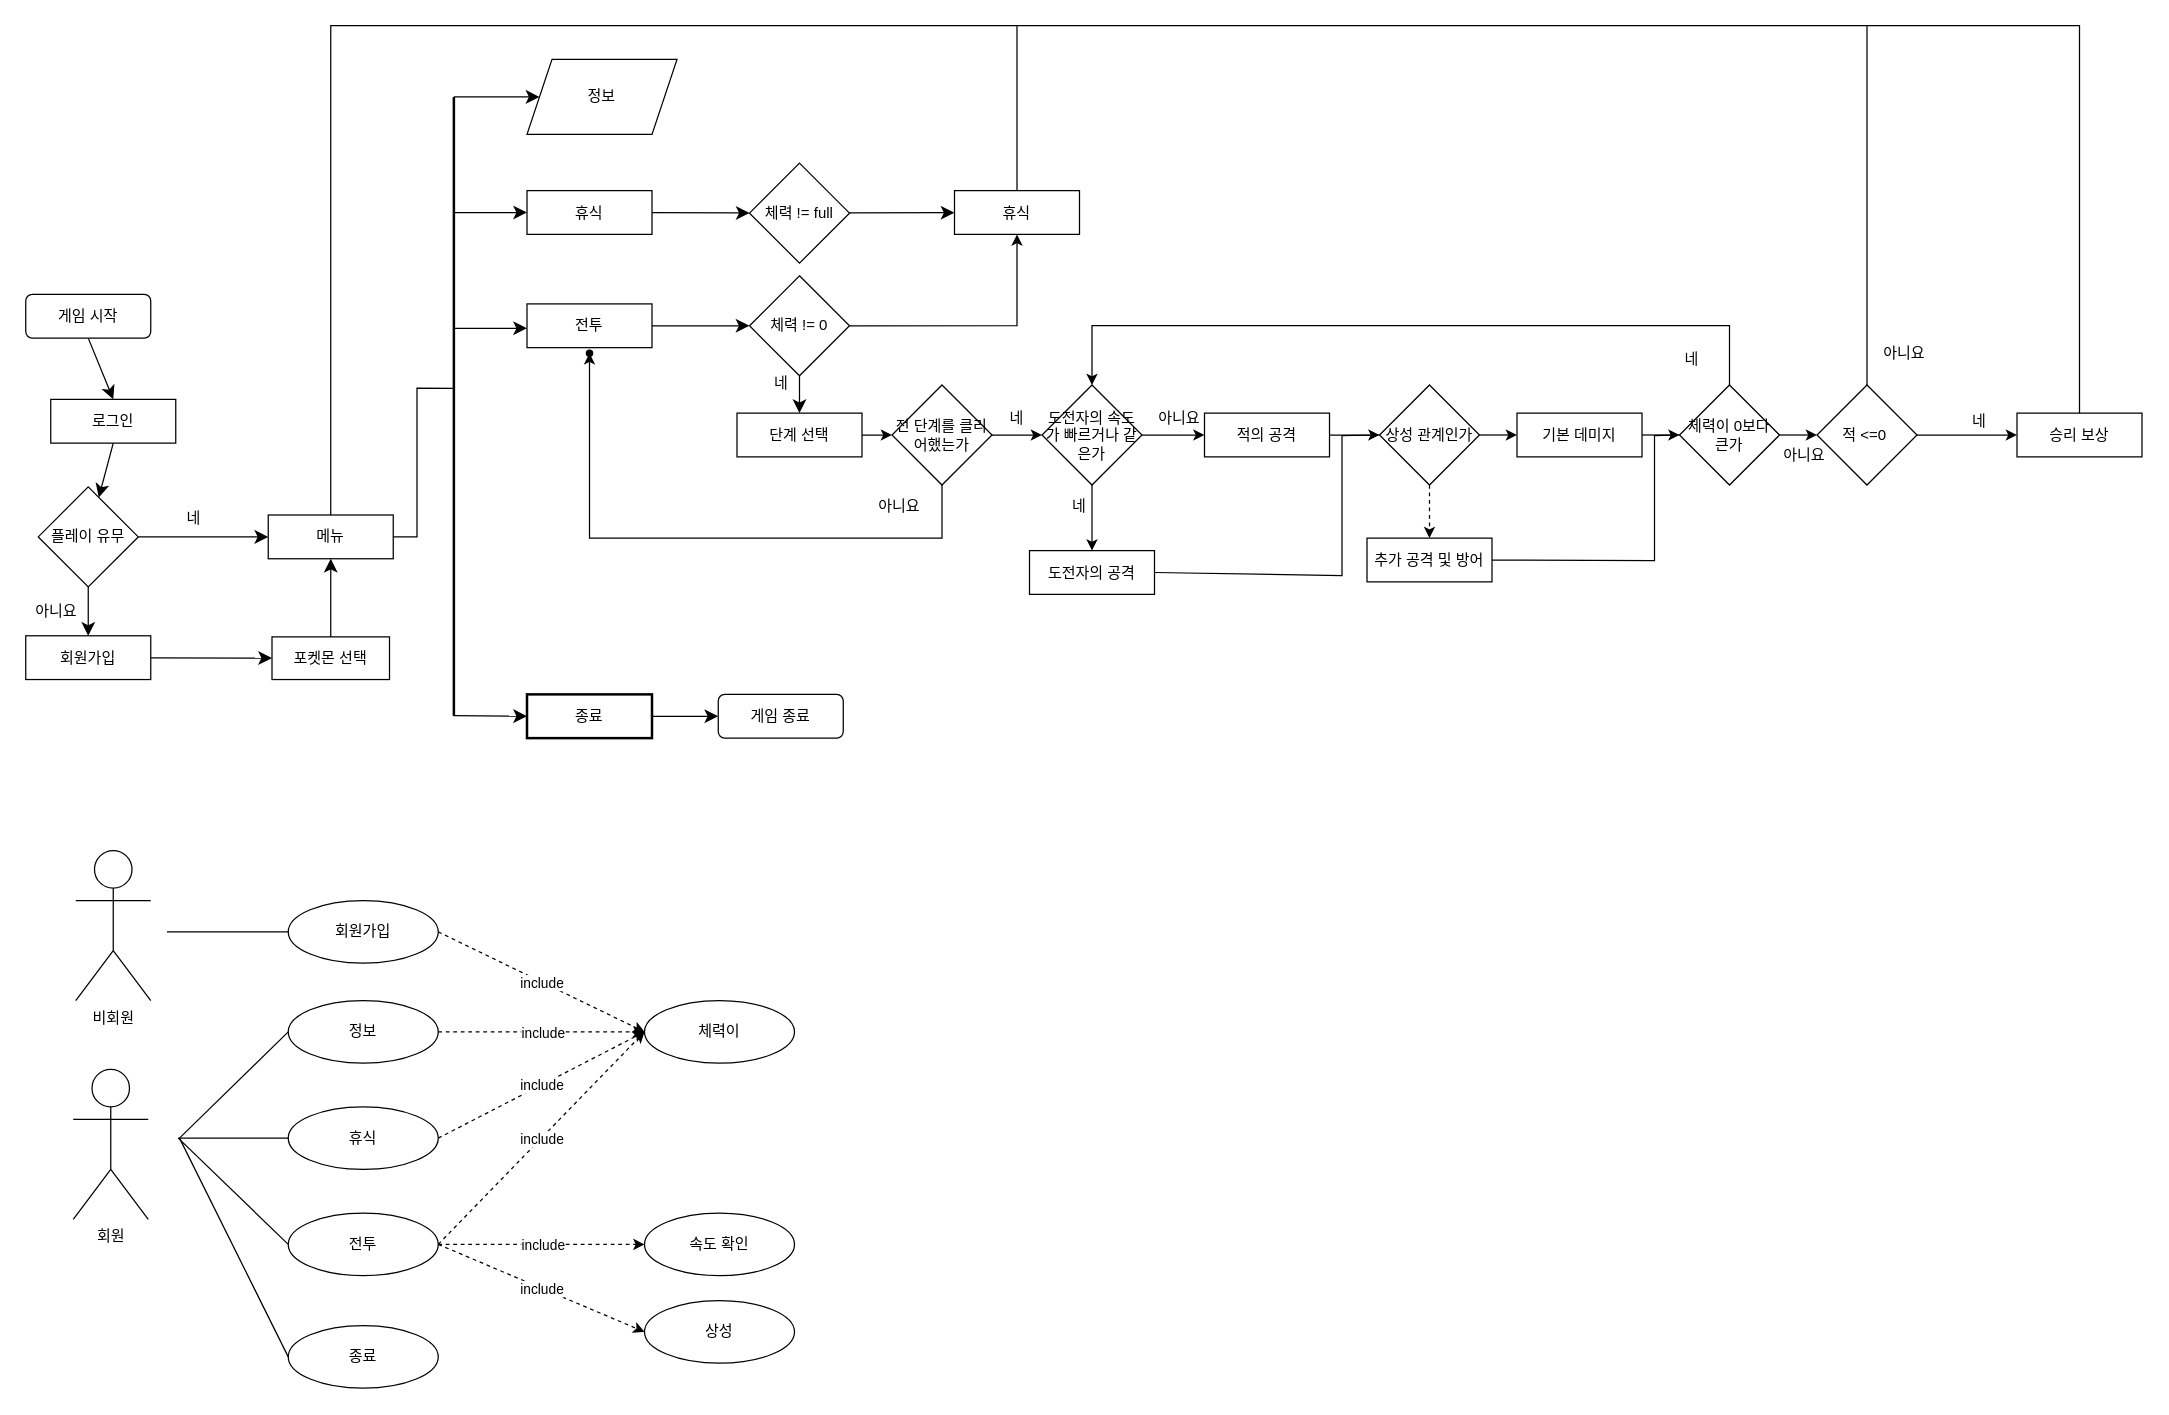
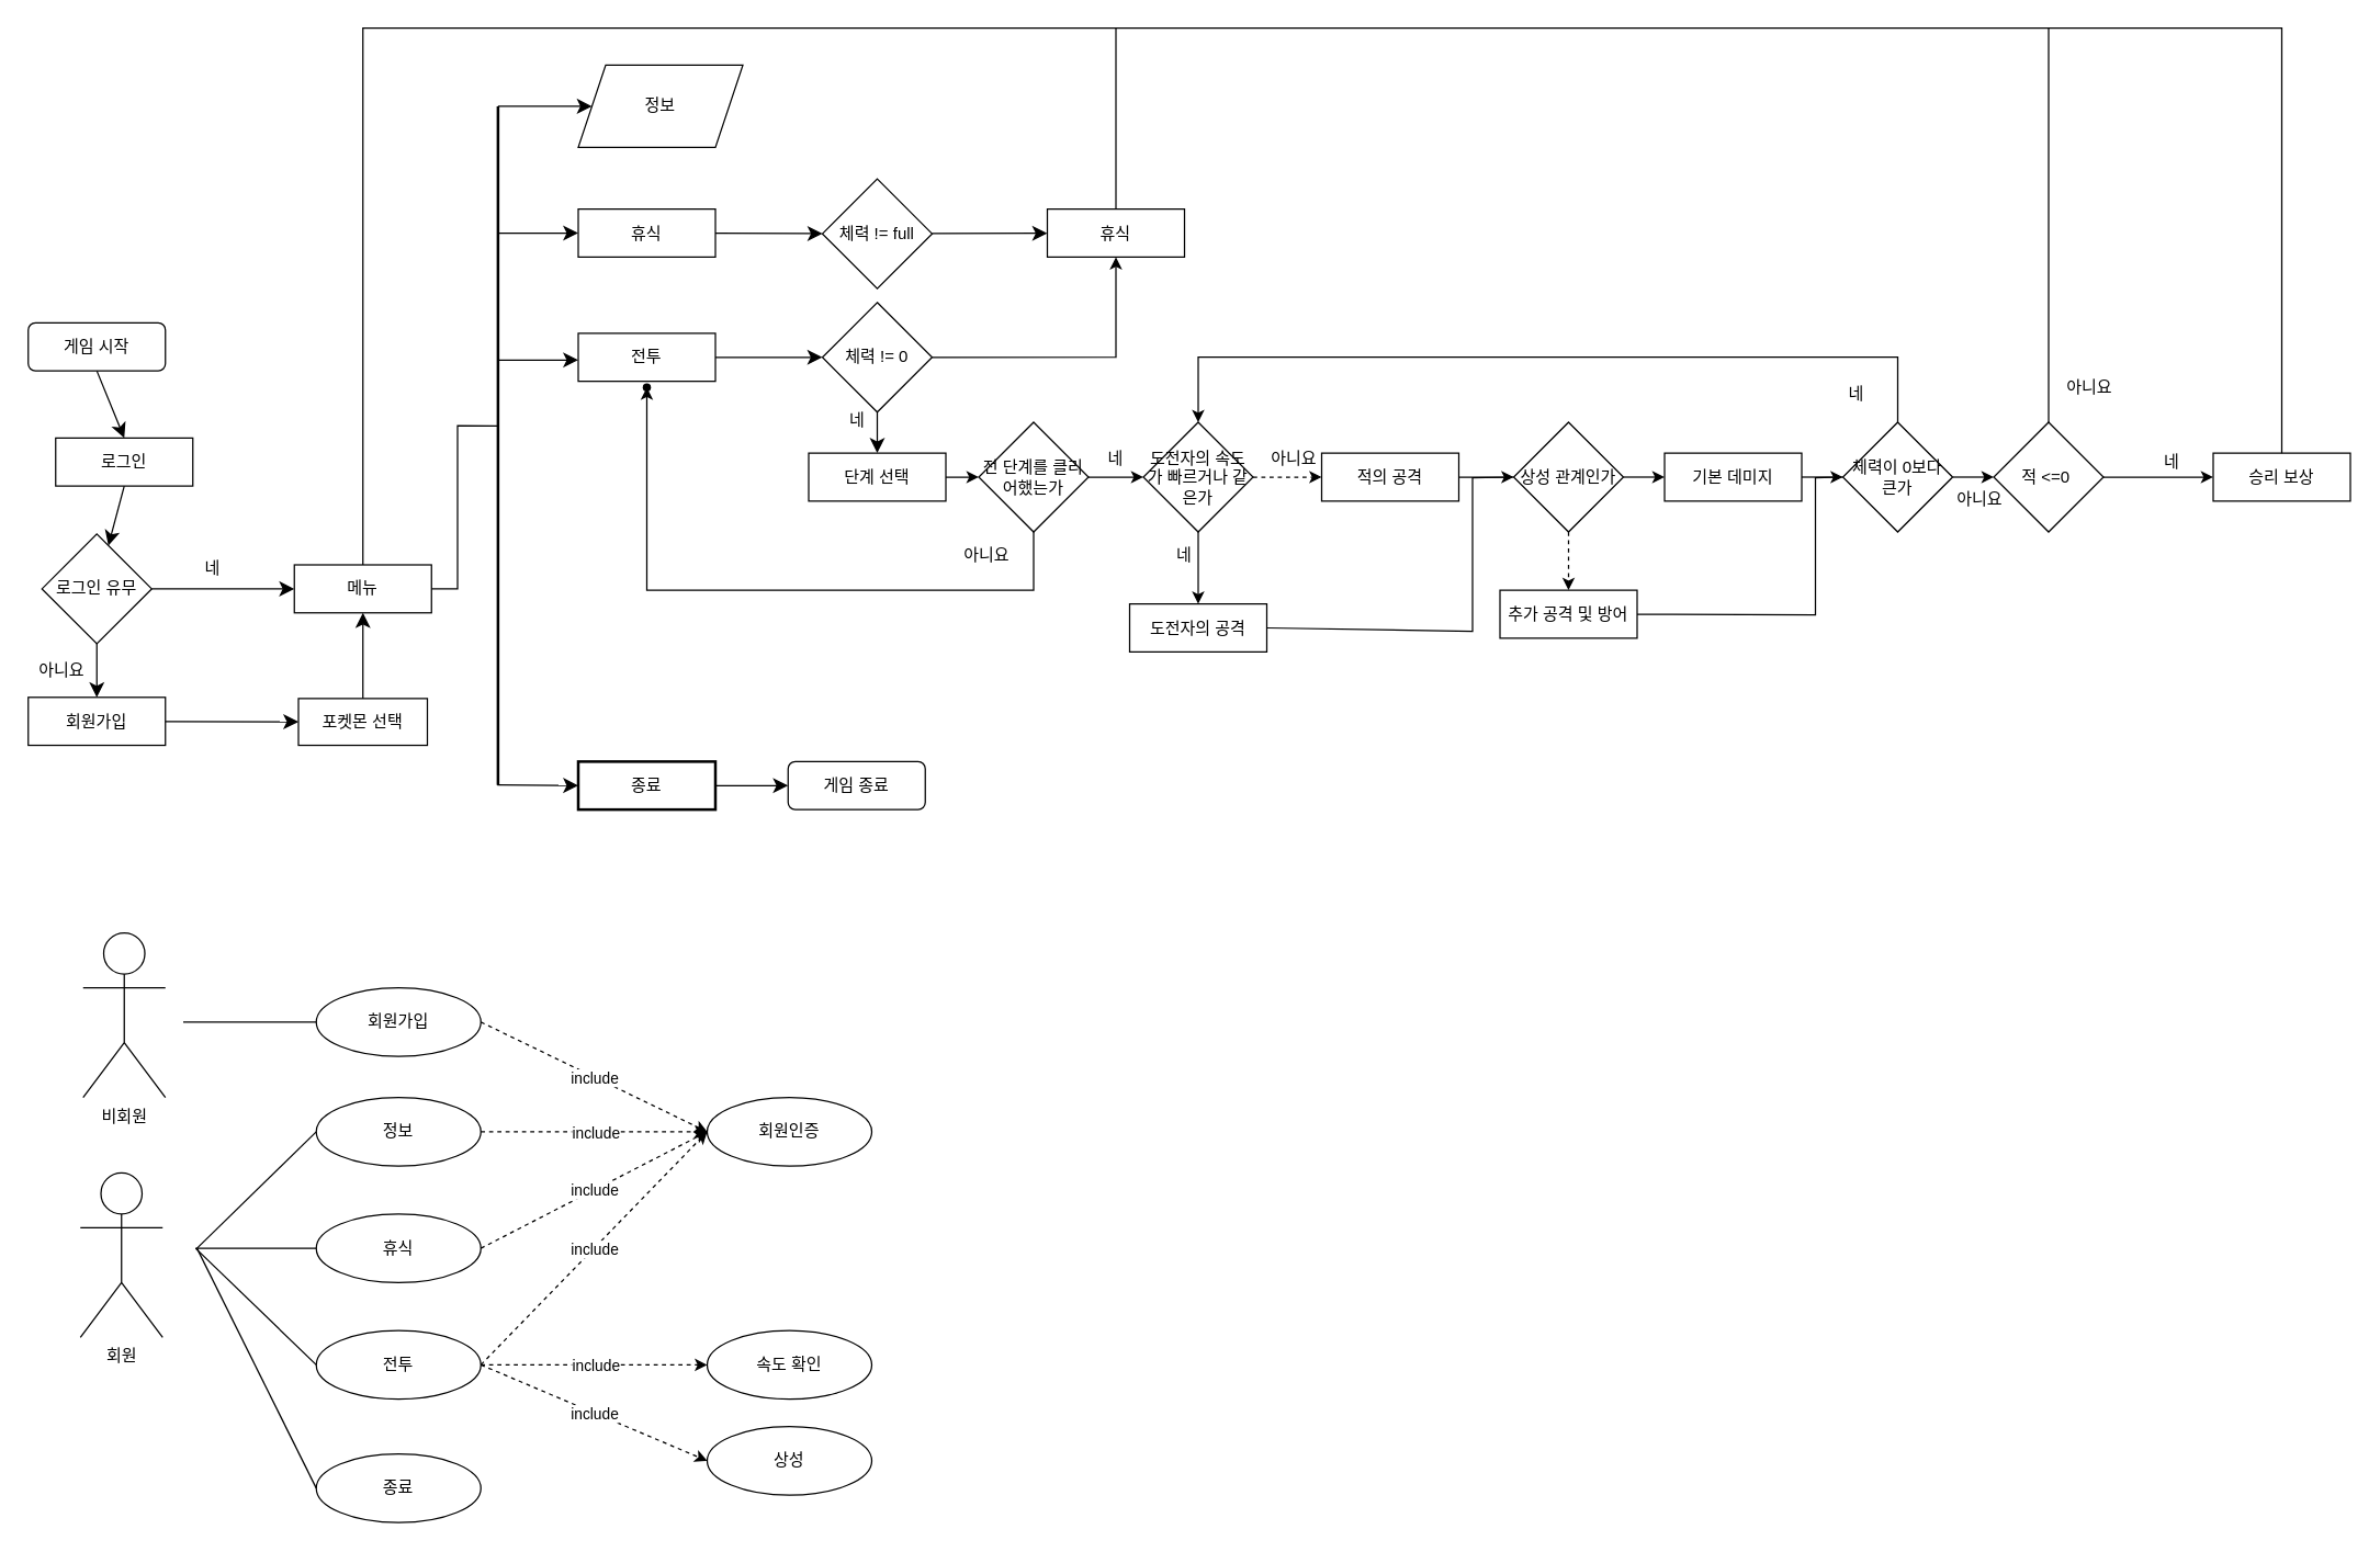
- <mxCell id="44" value="" style="edgeStyle=orthogonalEdgeStyle;rounded=0;orthogonalLoop=1;jettySize=auto;html=1;" edge="1" parent="1" source="45" target="47"><mxGeometry relative="1" as="geometry" /></mxCell>
+ <mxCell id="44" value="" style="edgeStyle=orthogonalEdgeStyle;rounded=0;orthogonalLoop=1;jettySize=auto;html=1;dashed=1;" edge="1" parent="1" source="45" target="47"><mxGeometry relative="1" as="geometry" /></mxCell>
- <mxCell id="8" value="플레이 유무" style="rhombus;whiteSpace=wrap;html=1;" parent="1" vertex="1"><mxGeometry x="30" y="389" width="80" height="80" as="geometry" /></mxCell>
+ <mxCell id="8" value="로그인 유무" style="rhombus;whiteSpace=wrap;html=1;" parent="1" vertex="1"><mxGeometry x="30" y="389" width="80" height="80" as="geometry" /></mxCell>
- <mxCell id="86" value="체력이" style="ellipse;whiteSpace=wrap;html=1;aspect=fixed;" vertex="1" parent="1"><mxGeometry x="515" y="800" width="120" height="50" as="geometry" /></mxCell>
+ <mxCell id="86" value="회원인증" style="ellipse;whiteSpace=wrap;html=1;aspect=fixed;" vertex="1" parent="1"><mxGeometry x="515" y="800" width="120" height="50" as="geometry" /></mxCell>
